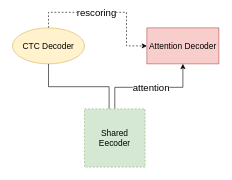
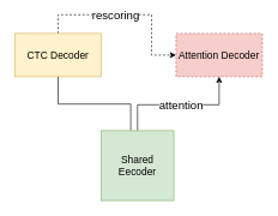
- <mxCell id="4" value="&lt;font style=&quot;font-size: 14px&quot;&gt;CTC Decoder&lt;/font&gt;" style="ellipse;whiteSpace=wrap;html=1;fillColor=#fff2cc;strokeColor=#d6b656;" vertex="1" parent="1"><mxGeometry x="20" y="46" width="120" height="60" as="geometry" /></mxCell>
+ <mxCell id="4" value="&lt;font style=&quot;font-size: 14px&quot;&gt;CTC Decoder&lt;/font&gt;" style="rounded=0;whiteSpace=wrap;html=1;fillColor=#fff2cc;strokeColor=#d6b656;" vertex="1" parent="1"><mxGeometry x="20" y="46" width="120" height="60" as="geometry" /></mxCell>
- <mxCell id="5" value="&lt;font style=&quot;font-size: 14px&quot;&gt;Attention Decoder&lt;/font&gt;" style="rounded=0;whiteSpace=wrap;html=1;fillColor=#f8cecc;strokeColor=#b85450;" vertex="1" parent="1"><mxGeometry x="244" y="46" width="120" height="60" as="geometry" /></mxCell>
+ <mxCell id="5" value="&lt;font style=&quot;font-size: 14px&quot;&gt;Attention Decoder&lt;/font&gt;" style="rounded=0;whiteSpace=wrap;html=1;fillColor=#f8cecc;strokeColor=#b85450;dashed=1;" vertex="1" parent="1"><mxGeometry x="244" y="46" width="120" height="60" as="geometry" /></mxCell>
- <mxCell id="9" value="&lt;font style=&quot;font-size: 14px&quot;&gt;Shared Eecoder&lt;/font&gt;" style="rounded=0;whiteSpace=wrap;html=1;fillColor=#d5e8d4;strokeColor=#82b366;dashed=1;" vertex="1" parent="1"><mxGeometry x="140" y="181" width="101" height="97" as="geometry" /></mxCell>
+ <mxCell id="9" value="&lt;font style=&quot;font-size: 14px&quot;&gt;Shared Eecoder&lt;/font&gt;" style="rounded=0;whiteSpace=wrap;html=1;fillColor=#d5e8d4;strokeColor=#82b366;" vertex="1" parent="1"><mxGeometry x="140" y="181" width="101" height="97" as="geometry" /></mxCell>
